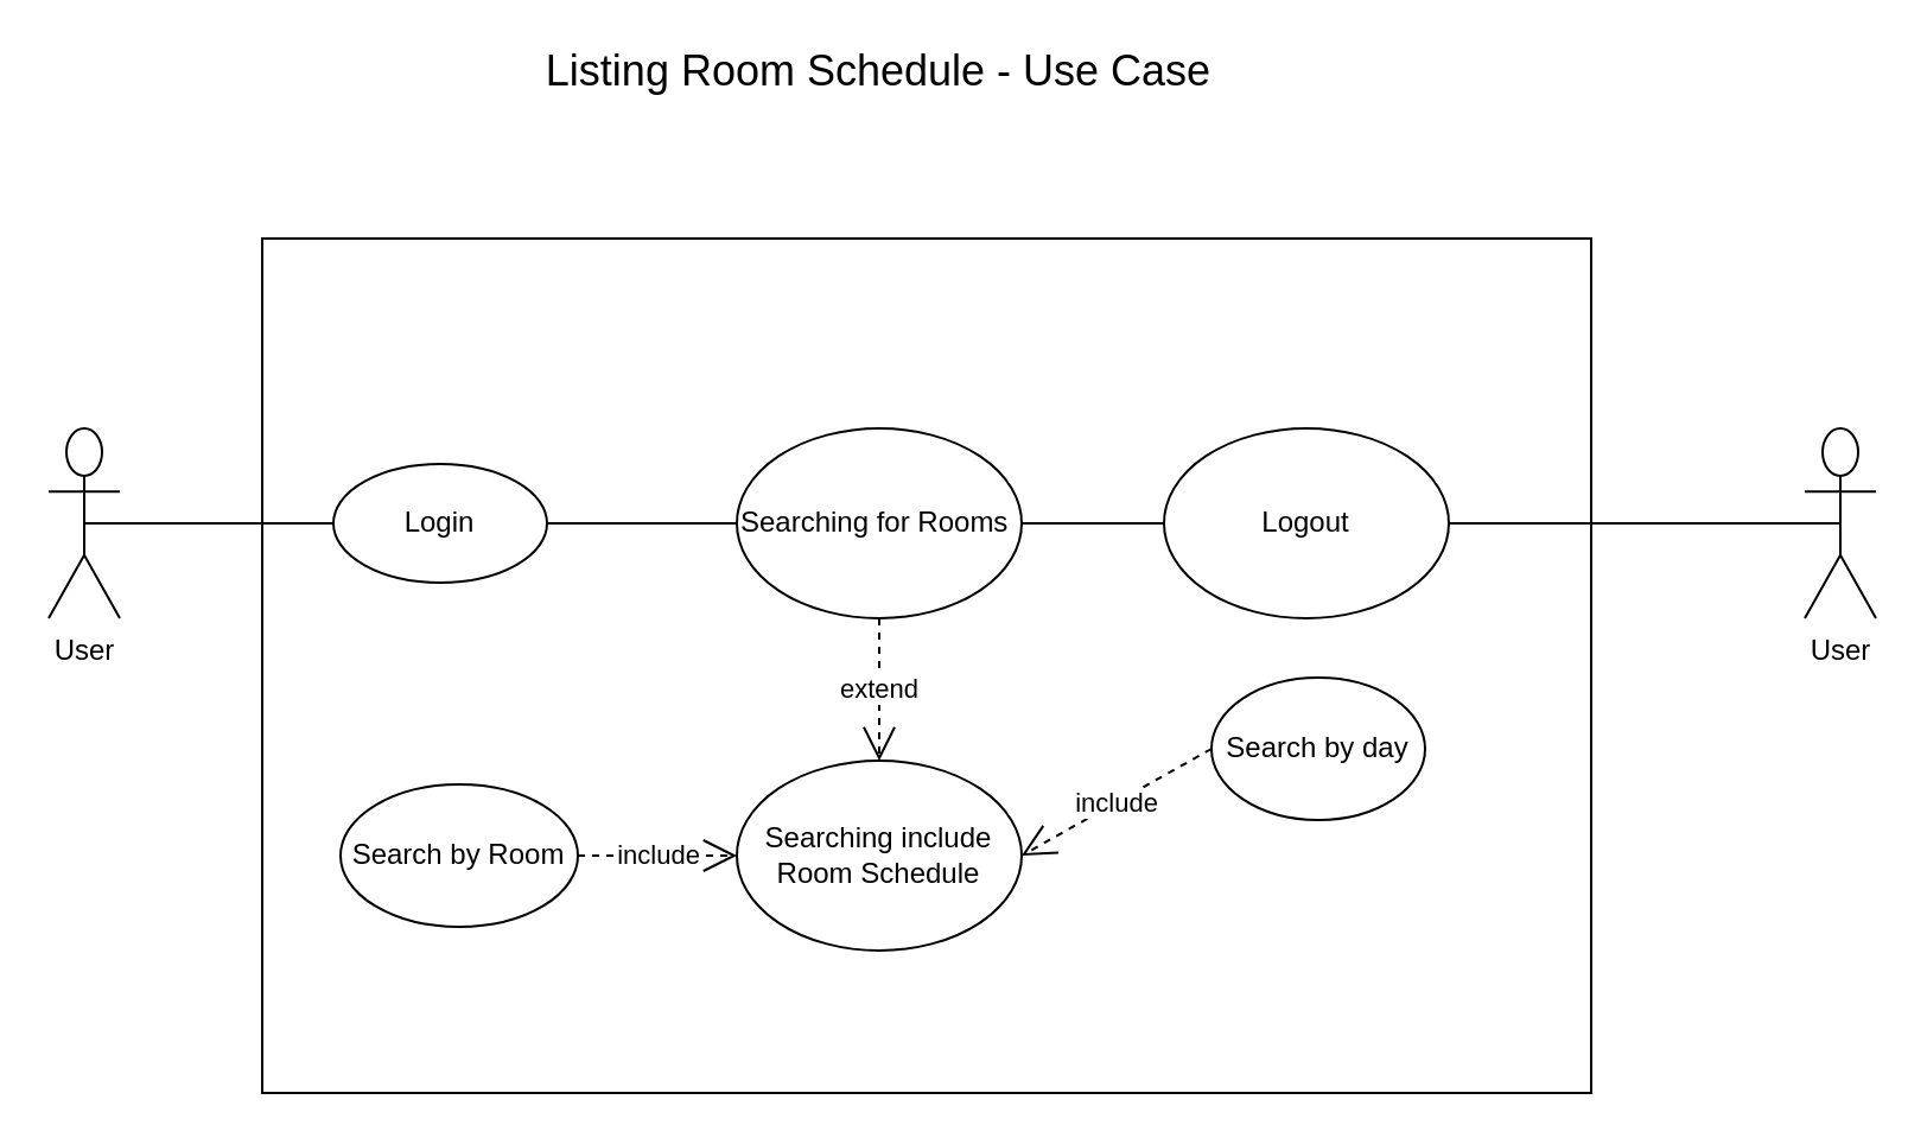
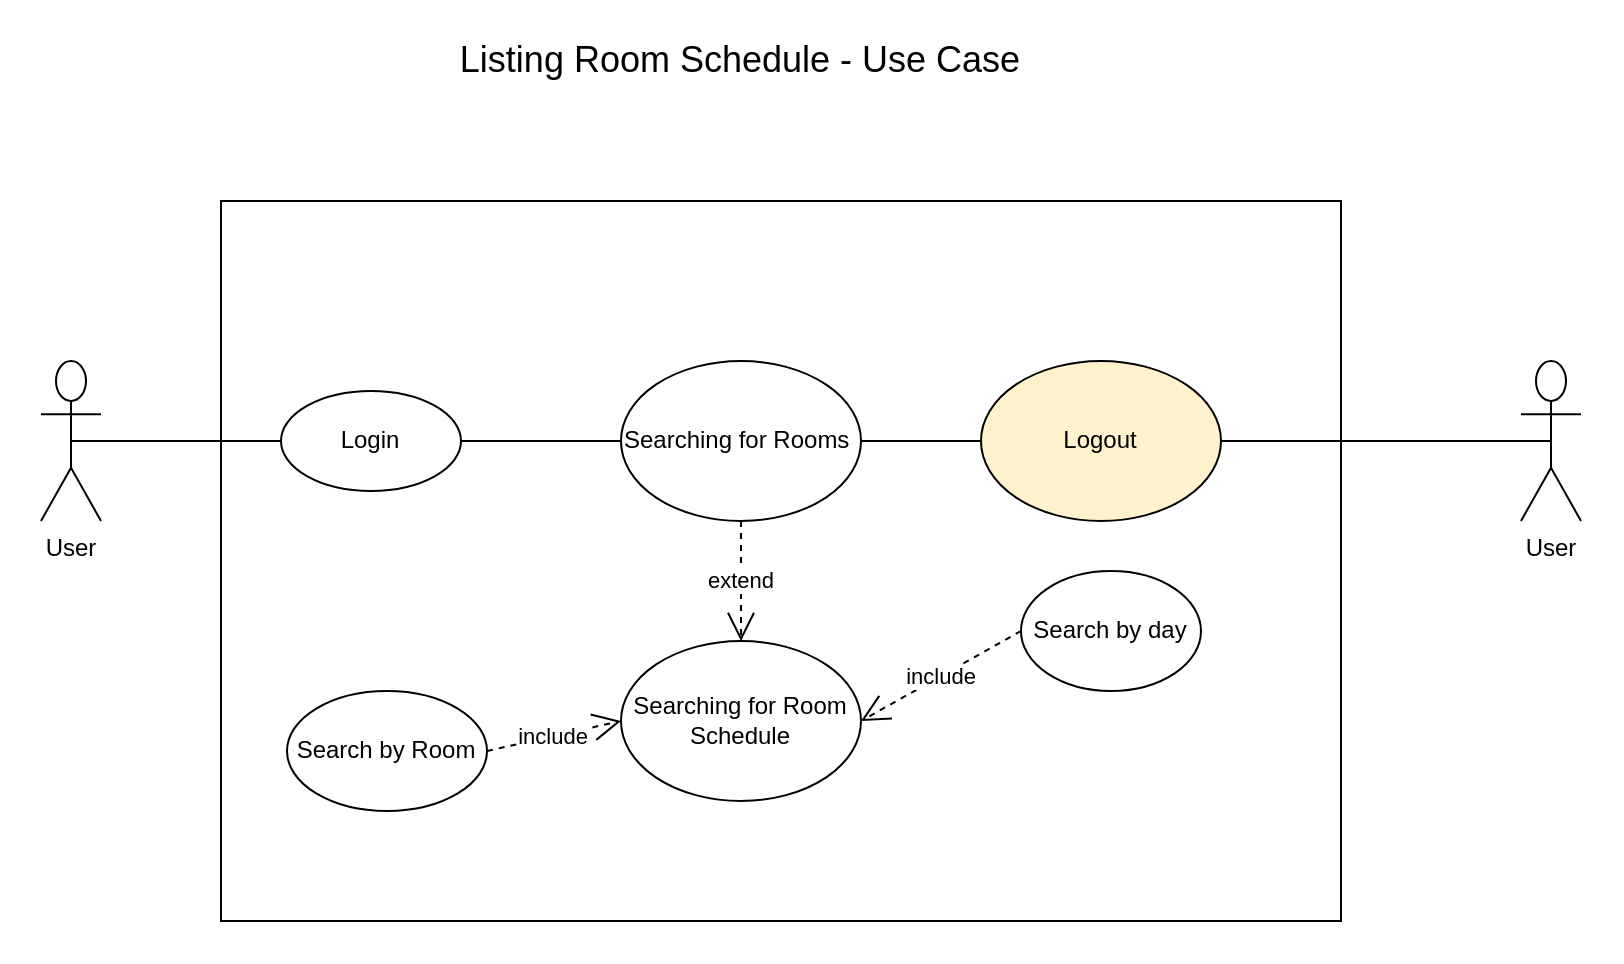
- <mxCell id="12" value="Logout" style="ellipse;whiteSpace=wrap;html=1;" parent="1" vertex="1"><mxGeometry x="490" y="180" width="120" height="80" as="geometry" /></mxCell>
+ <mxCell id="12" value="Logout" style="ellipse;whiteSpace=wrap;html=1;fillColor=#fff2cc;" parent="1" vertex="1"><mxGeometry x="490" y="180" width="120" height="80" as="geometry" /></mxCell>
- <mxCell id="11" value="Search by Room" style="ellipse;whiteSpace=wrap;html=1;" parent="1" vertex="1"><mxGeometry x="143" y="330" width="100" height="60" as="geometry" /></mxCell>
+ <mxCell id="11" value="Search by Room" style="ellipse;whiteSpace=wrap;html=1;" parent="1" vertex="1"><mxGeometry x="143" y="345" width="100" height="60" as="geometry" /></mxCell>
- <mxCell id="9" value="Searching include Room Schedule" style="ellipse;whiteSpace=wrap;html=1;" parent="1" vertex="1"><mxGeometry x="310" y="320" width="120" height="80" as="geometry" /></mxCell>
+ <mxCell id="9" value="Searching for Room Schedule" style="ellipse;whiteSpace=wrap;html=1;" parent="1" vertex="1"><mxGeometry x="310" y="320" width="120" height="80" as="geometry" /></mxCell>
